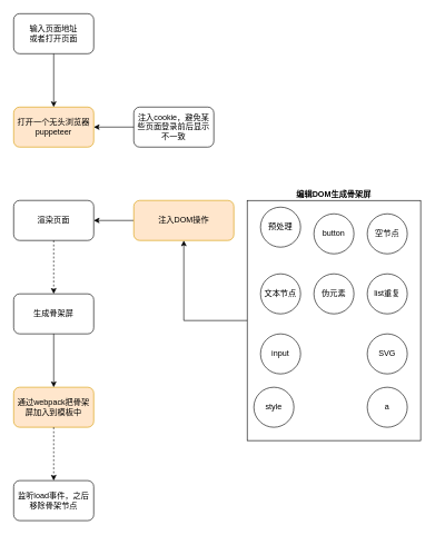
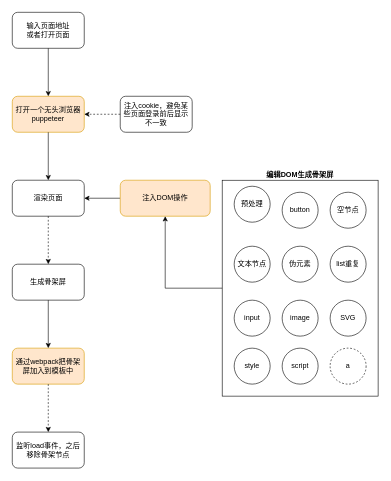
- <mxCell id="16" value="" style="edgeStyle=orthogonalEdgeStyle;rounded=0;orthogonalLoop=1;jettySize=auto;html=1;" parent="2" source="17" target="4" edge="1"><mxGeometry relative="1" as="geometry" /></mxCell>
+ <mxCell id="16" value="" style="edgeStyle=orthogonalEdgeStyle;rounded=0;orthogonalLoop=1;jettySize=auto;html=1;dashed=1;" parent="2" source="17" target="4" edge="1"><mxGeometry relative="1" as="geometry" /></mxCell>
+ <mxCell id="7" value="" style="edgeStyle=orthogonalEdgeStyle;rounded=0;orthogonalLoop=1;jettySize=auto;html=1;" parent="2" source="4" target="6" edge="1"><mxGeometry relative="1" as="geometry" /></mxCell>
+ <mxCell id="27" value="image" style="ellipse;whiteSpace=wrap;html=1;aspect=fixed;fillColor=none;" parent="2" vertex="1"><mxGeometry x="450" y="480" width="60" height="60" as="geometry" /></mxCell>
- <mxCell id="29" value="style" style="ellipse;whiteSpace=wrap;html=1;aspect=fixed;fillColor=none;" parent="2" vertex="1"><mxGeometry x="360" y="560" width="60" height="60" as="geometry" /></mxCell>
+ <mxCell id="29" value="style" style="ellipse;whiteSpace=wrap;html=1;aspect=fixed;fillColor=none;" parent="2" vertex="1"><mxGeometry x="370" y="560" width="60" height="60" as="geometry" /></mxCell>
+ <mxCell id="30" value="script" style="ellipse;whiteSpace=wrap;html=1;aspect=fixed;fillColor=none;" parent="2" vertex="1"><mxGeometry x="450" y="560" width="60" height="60" as="geometry" /></mxCell>
- <mxCell id="31" value="a" style="ellipse;whiteSpace=wrap;html=1;aspect=fixed;fillColor=none;" parent="2" vertex="1"><mxGeometry x="530" y="560" width="60" height="60" as="geometry" /></mxCell>
+ <mxCell id="31" value="a" style="ellipse;whiteSpace=wrap;html=1;aspect=fixed;fillColor=none;dashed=1;" parent="2" vertex="1"><mxGeometry x="530" y="560" width="60" height="60" as="geometry" /></mxCell>
